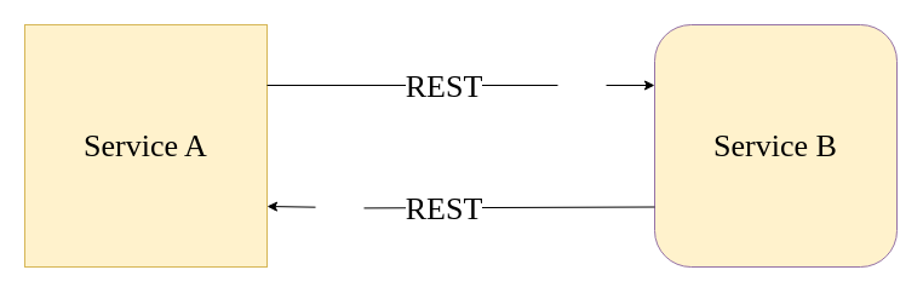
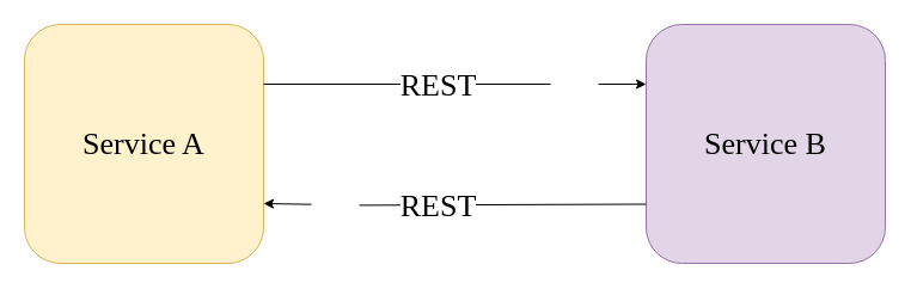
- <mxCell id="2" value="Service A" style="whiteSpace=wrap;html=1;fontSize=26;fontFamily=Verdana;fillColor=#fff2cc;strokeColor=#d6b656;rounded=0;" vertex="1" parent="1"><mxGeometry x="20" y="20" width="200" height="200" as="geometry" /></mxCell>
+ <mxCell id="2" value="Service A" style="rounded=1;whiteSpace=wrap;html=1;fontSize=26;fontFamily=Verdana;fillColor=#fff2cc;strokeColor=#d6b656;" vertex="1" parent="1"><mxGeometry x="20" y="20" width="200" height="200" as="geometry" /></mxCell>
- <mxCell id="3" value="Service B" style="rounded=1;whiteSpace=wrap;html=1;fontSize=26;fontFamily=Verdana;fillColor=#fff2cc;strokeColor=#9673a6;" vertex="1" parent="1"><mxGeometry x="540" y="20" width="200" height="200" as="geometry" /></mxCell>
+ <mxCell id="3" value="Service B" style="rounded=1;whiteSpace=wrap;html=1;fontSize=26;fontFamily=Verdana;fillColor=#e1d5e7;strokeColor=#9673a6;" vertex="1" parent="1"><mxGeometry x="540" y="20" width="200" height="200" as="geometry" /></mxCell>
